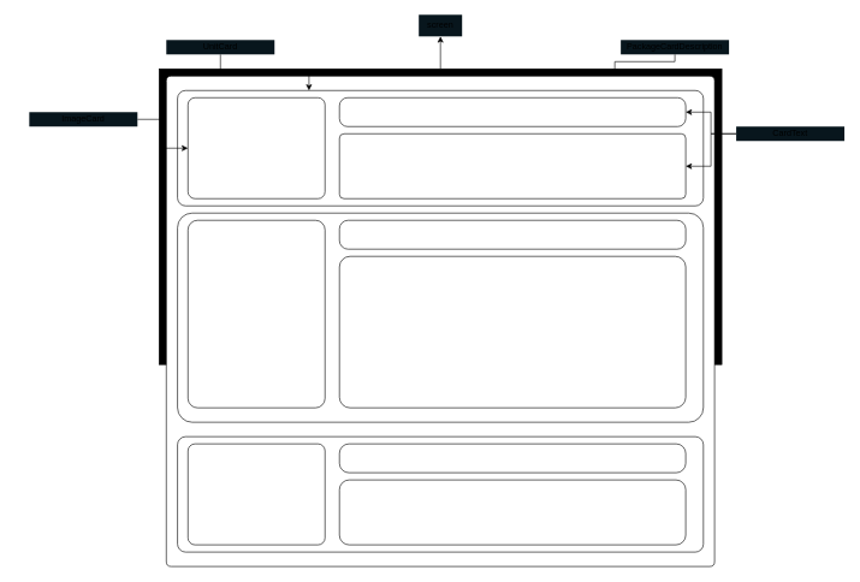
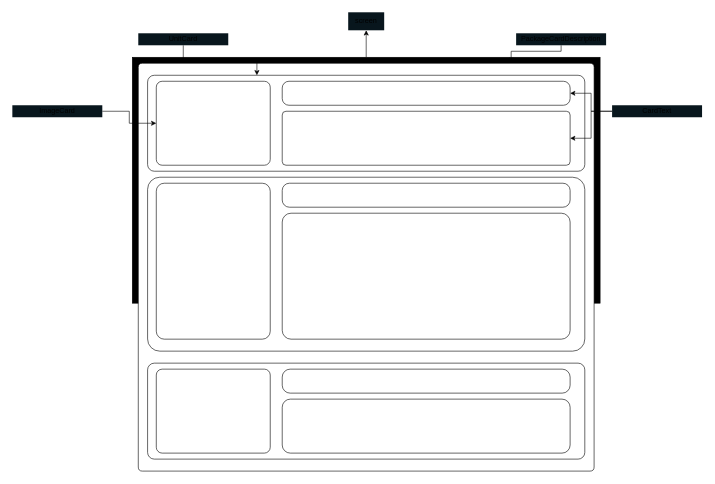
- <mxCell id="26" value="ImageCard" style="text;html=1;strokeColor=none;fillColor=#08161D;align=center;verticalAlign=middle;whiteSpace=wrap;rounded=0;" vertex="1" parent="1"><mxGeometry x="40" y="155" width="150" height="20" as="geometry" /></mxCell>
+ <mxCell id="26" value="ImageCard" style="text;html=1;strokeColor=none;fillColor=#08161D;align=center;verticalAlign=middle;whiteSpace=wrap;rounded=0;" vertex="1" parent="1"><mxGeometry x="20" y="175" width="150" height="20" as="geometry" /></mxCell>
